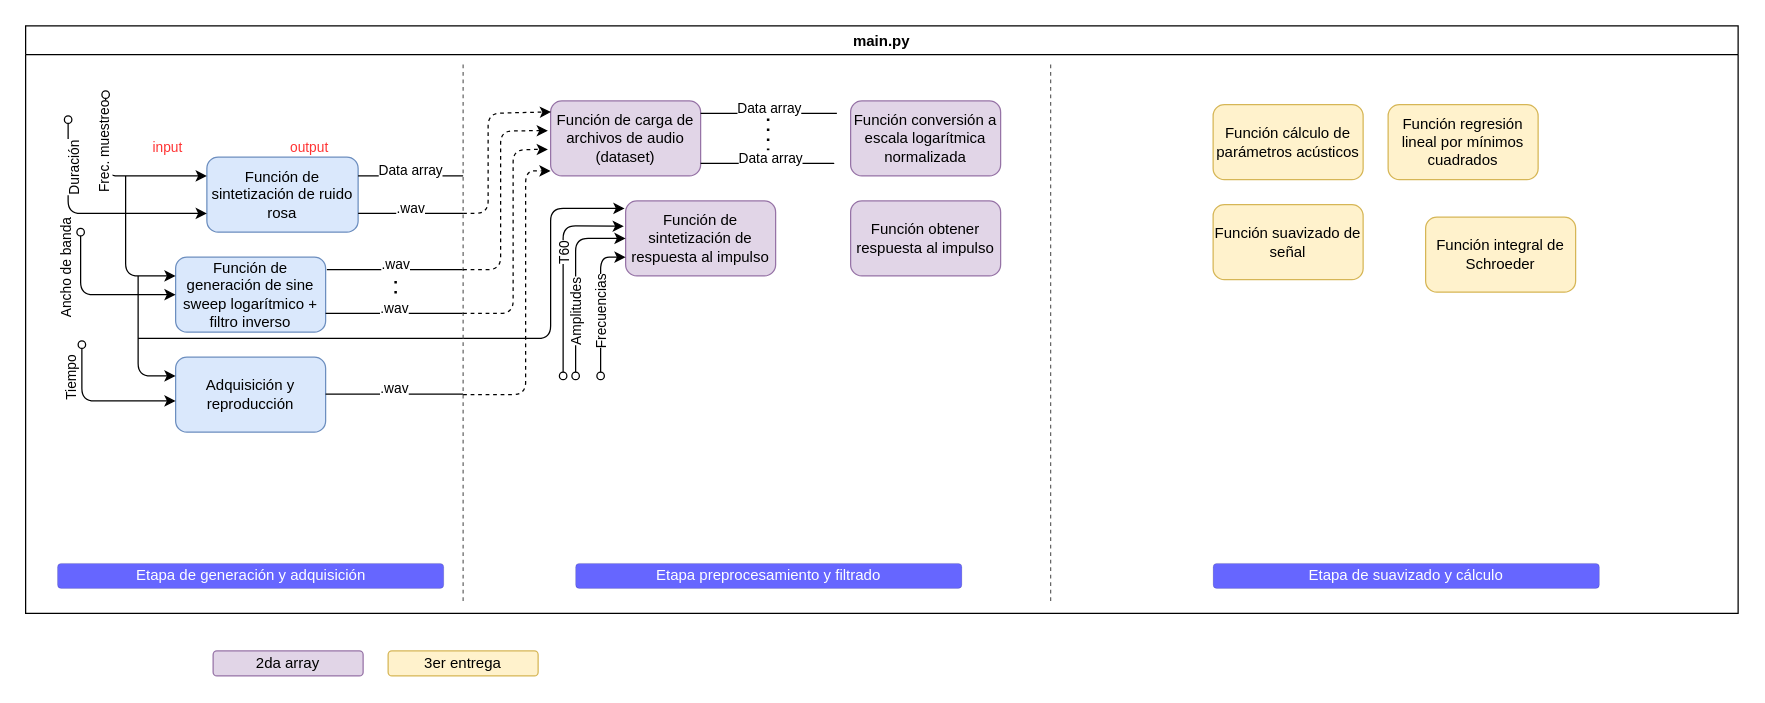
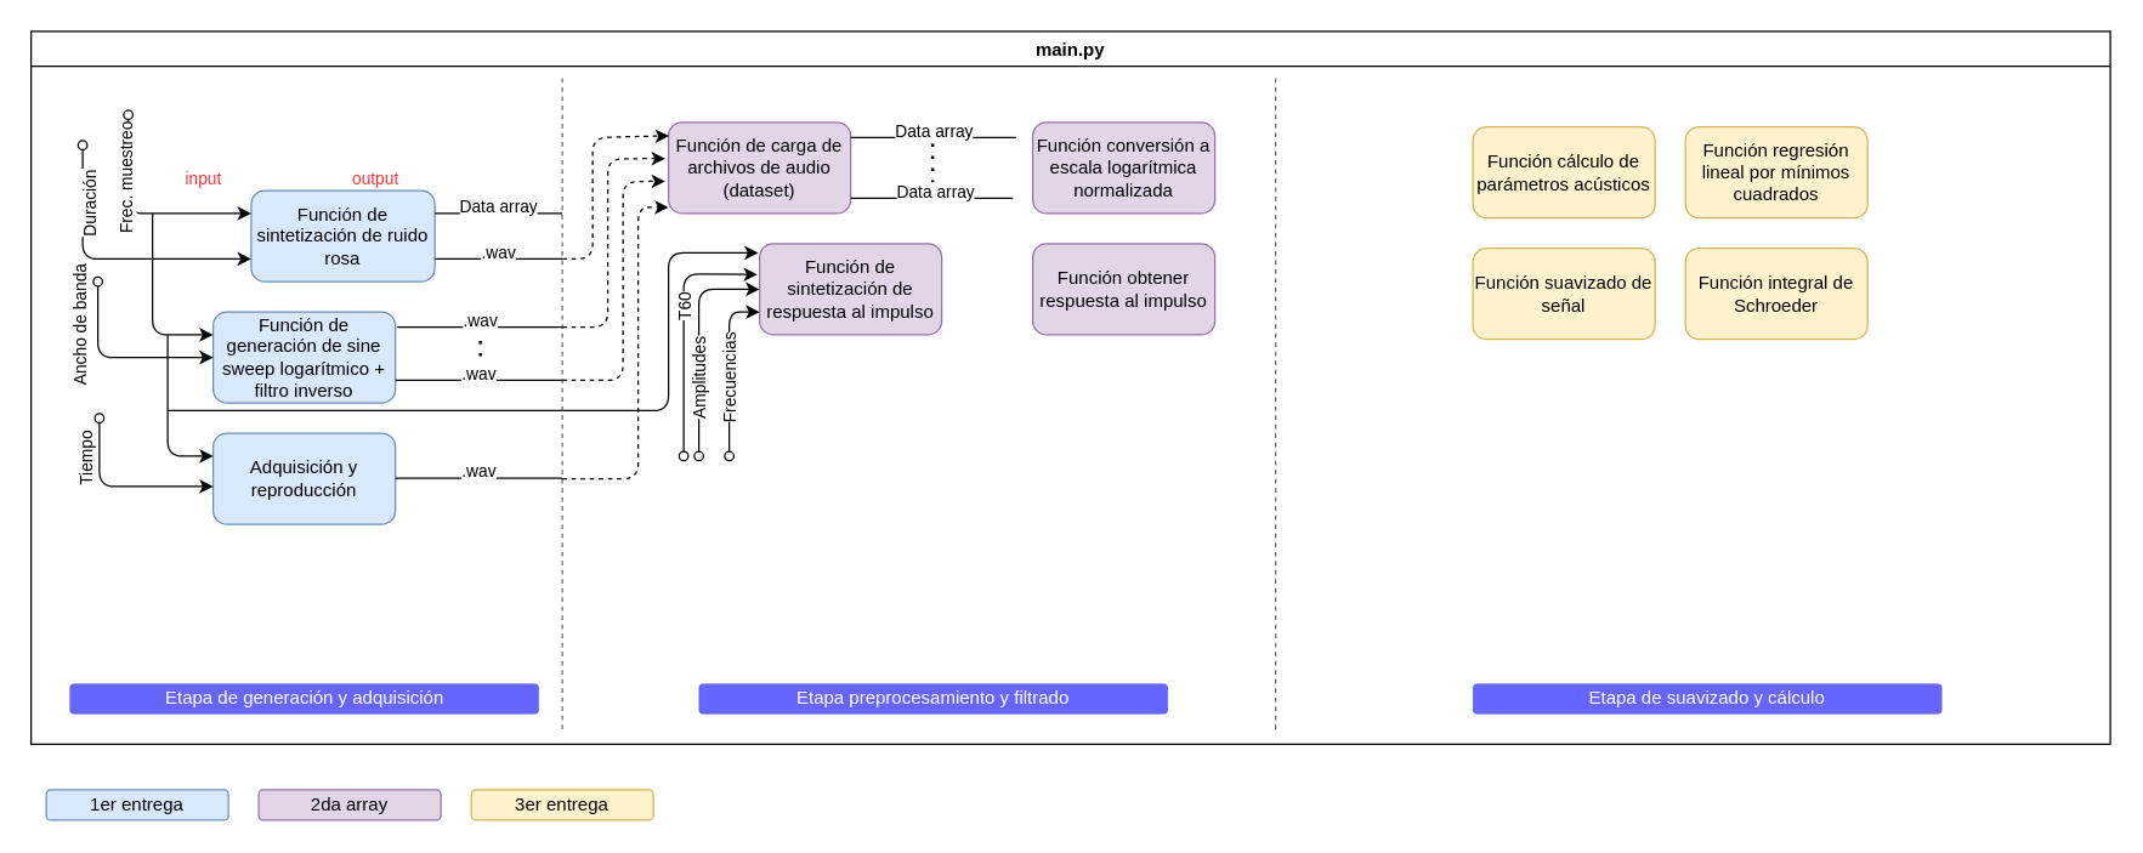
- <mxCell id="28" value="Función integral de Schroeder" style="rounded=1;whiteSpace=wrap;html=1;fillColor=#fff2cc;strokeColor=#d6b656;" vertex="1" parent="2"><mxGeometry x="1120" y="153" width="120" height="60" as="geometry" /></mxCell>
+ <mxCell id="28" value="Función integral de Schroeder" style="rounded=1;whiteSpace=wrap;html=1;fillColor=#fff2cc;strokeColor=#d6b656;" vertex="1" parent="2"><mxGeometry x="1090" y="143" width="120" height="60" as="geometry" /></mxCell>
+ <mxCell id="33" value="1er entrega" style="rounded=1;whiteSpace=wrap;html=1;fillColor=#dae8fc;strokeColor=#6c8ebf;" vertex="1" parent="1"><mxGeometry x="30" y="520" width="120" height="20" as="geometry" /></mxCell>
